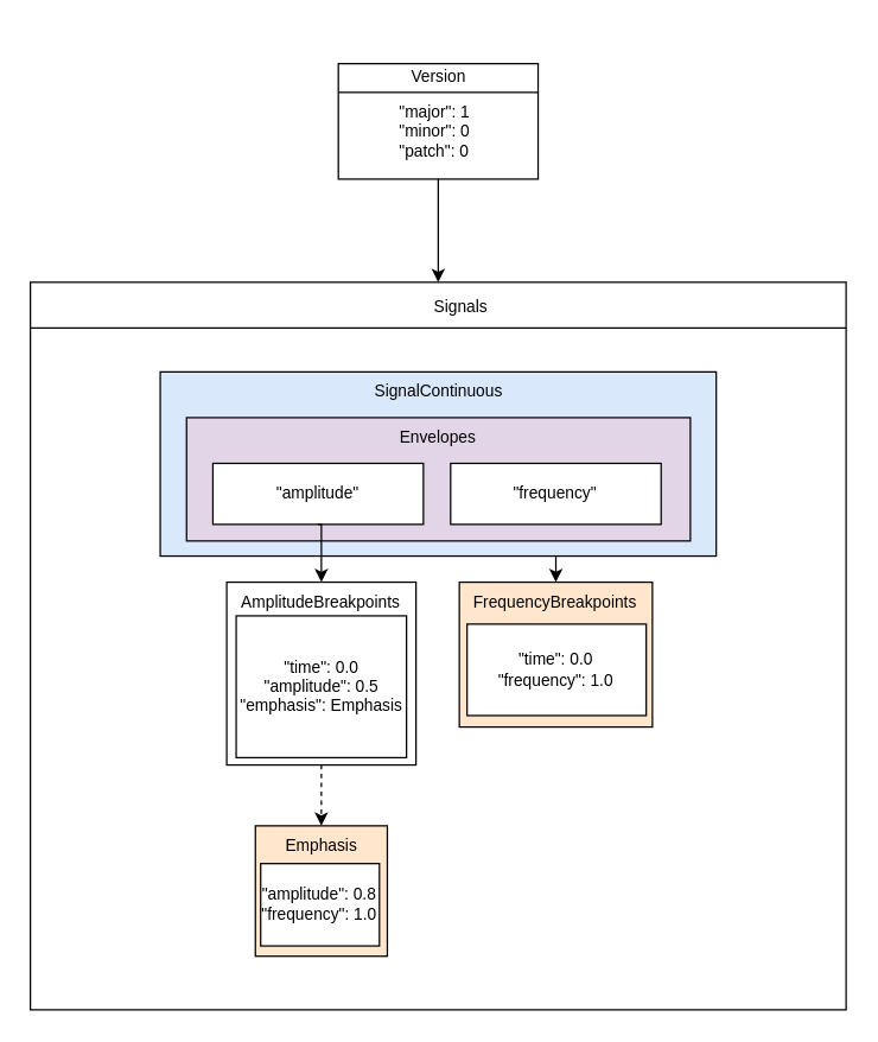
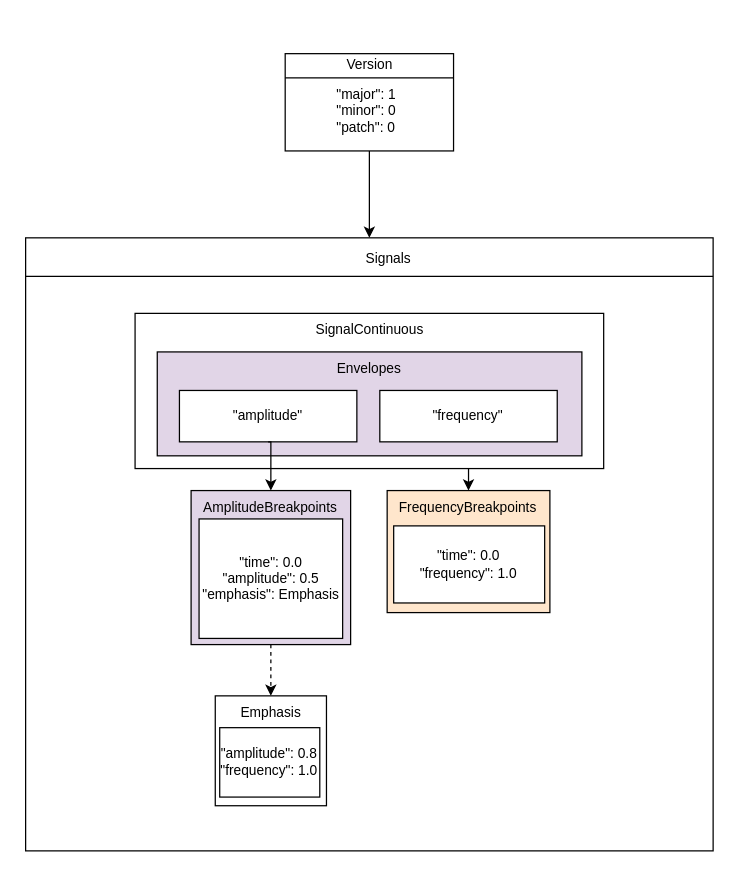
- <mxCell id="14" value="SignalContinuous" style="rounded=0;whiteSpace=wrap;html=1;strokeColor=#000000;strokeWidth=1;fillColor=#dae8fc;fontSize=11;align=center;verticalAlign=top;" parent="13" vertex="1"><mxGeometry width="374.88" height="124.15" as="geometry" /></mxCell>
+ <mxCell id="14" value="SignalContinuous" style="rounded=0;whiteSpace=wrap;html=1;strokeColor=#000000;strokeWidth=1;fillColor=#ffffff;fontSize=11;align=center;verticalAlign=top;" parent="13" vertex="1"><mxGeometry width="374.88" height="124.15" as="geometry" /></mxCell>
- <mxCell id="22" value="AmplitudeBreakpoints" style="rounded=0;whiteSpace=wrap;html=1;strokeColor=#000000;strokeWidth=1;fillColor=#ffffff;fontSize=11;align=center;verticalAlign=top;" parent="21" vertex="1"><mxGeometry width="127.62" height="123.22" as="geometry" /></mxCell>
+ <mxCell id="22" value="AmplitudeBreakpoints" style="rounded=0;whiteSpace=wrap;html=1;strokeColor=#000000;strokeWidth=1;fillColor=#e1d5e7;fontSize=11;align=center;verticalAlign=top;" parent="21" vertex="1"><mxGeometry width="127.62" height="123.22" as="geometry" /></mxCell>
- <mxCell id="26" value="Emphasis" style="rounded=0;whiteSpace=wrap;html=1;strokeColor=#000000;strokeWidth=1;fillColor=#ffe6cc;fontSize=11;align=center;verticalAlign=top;" vertex="1" parent="25"><mxGeometry width="88.96" height="87.9" as="geometry" /></mxCell>
+ <mxCell id="26" value="Emphasis" style="rounded=0;whiteSpace=wrap;html=1;strokeColor=#000000;strokeWidth=1;fillColor=#ffffff;fontSize=11;align=center;verticalAlign=top;" vertex="1" parent="25"><mxGeometry width="88.96" height="87.9" as="geometry" /></mxCell>
